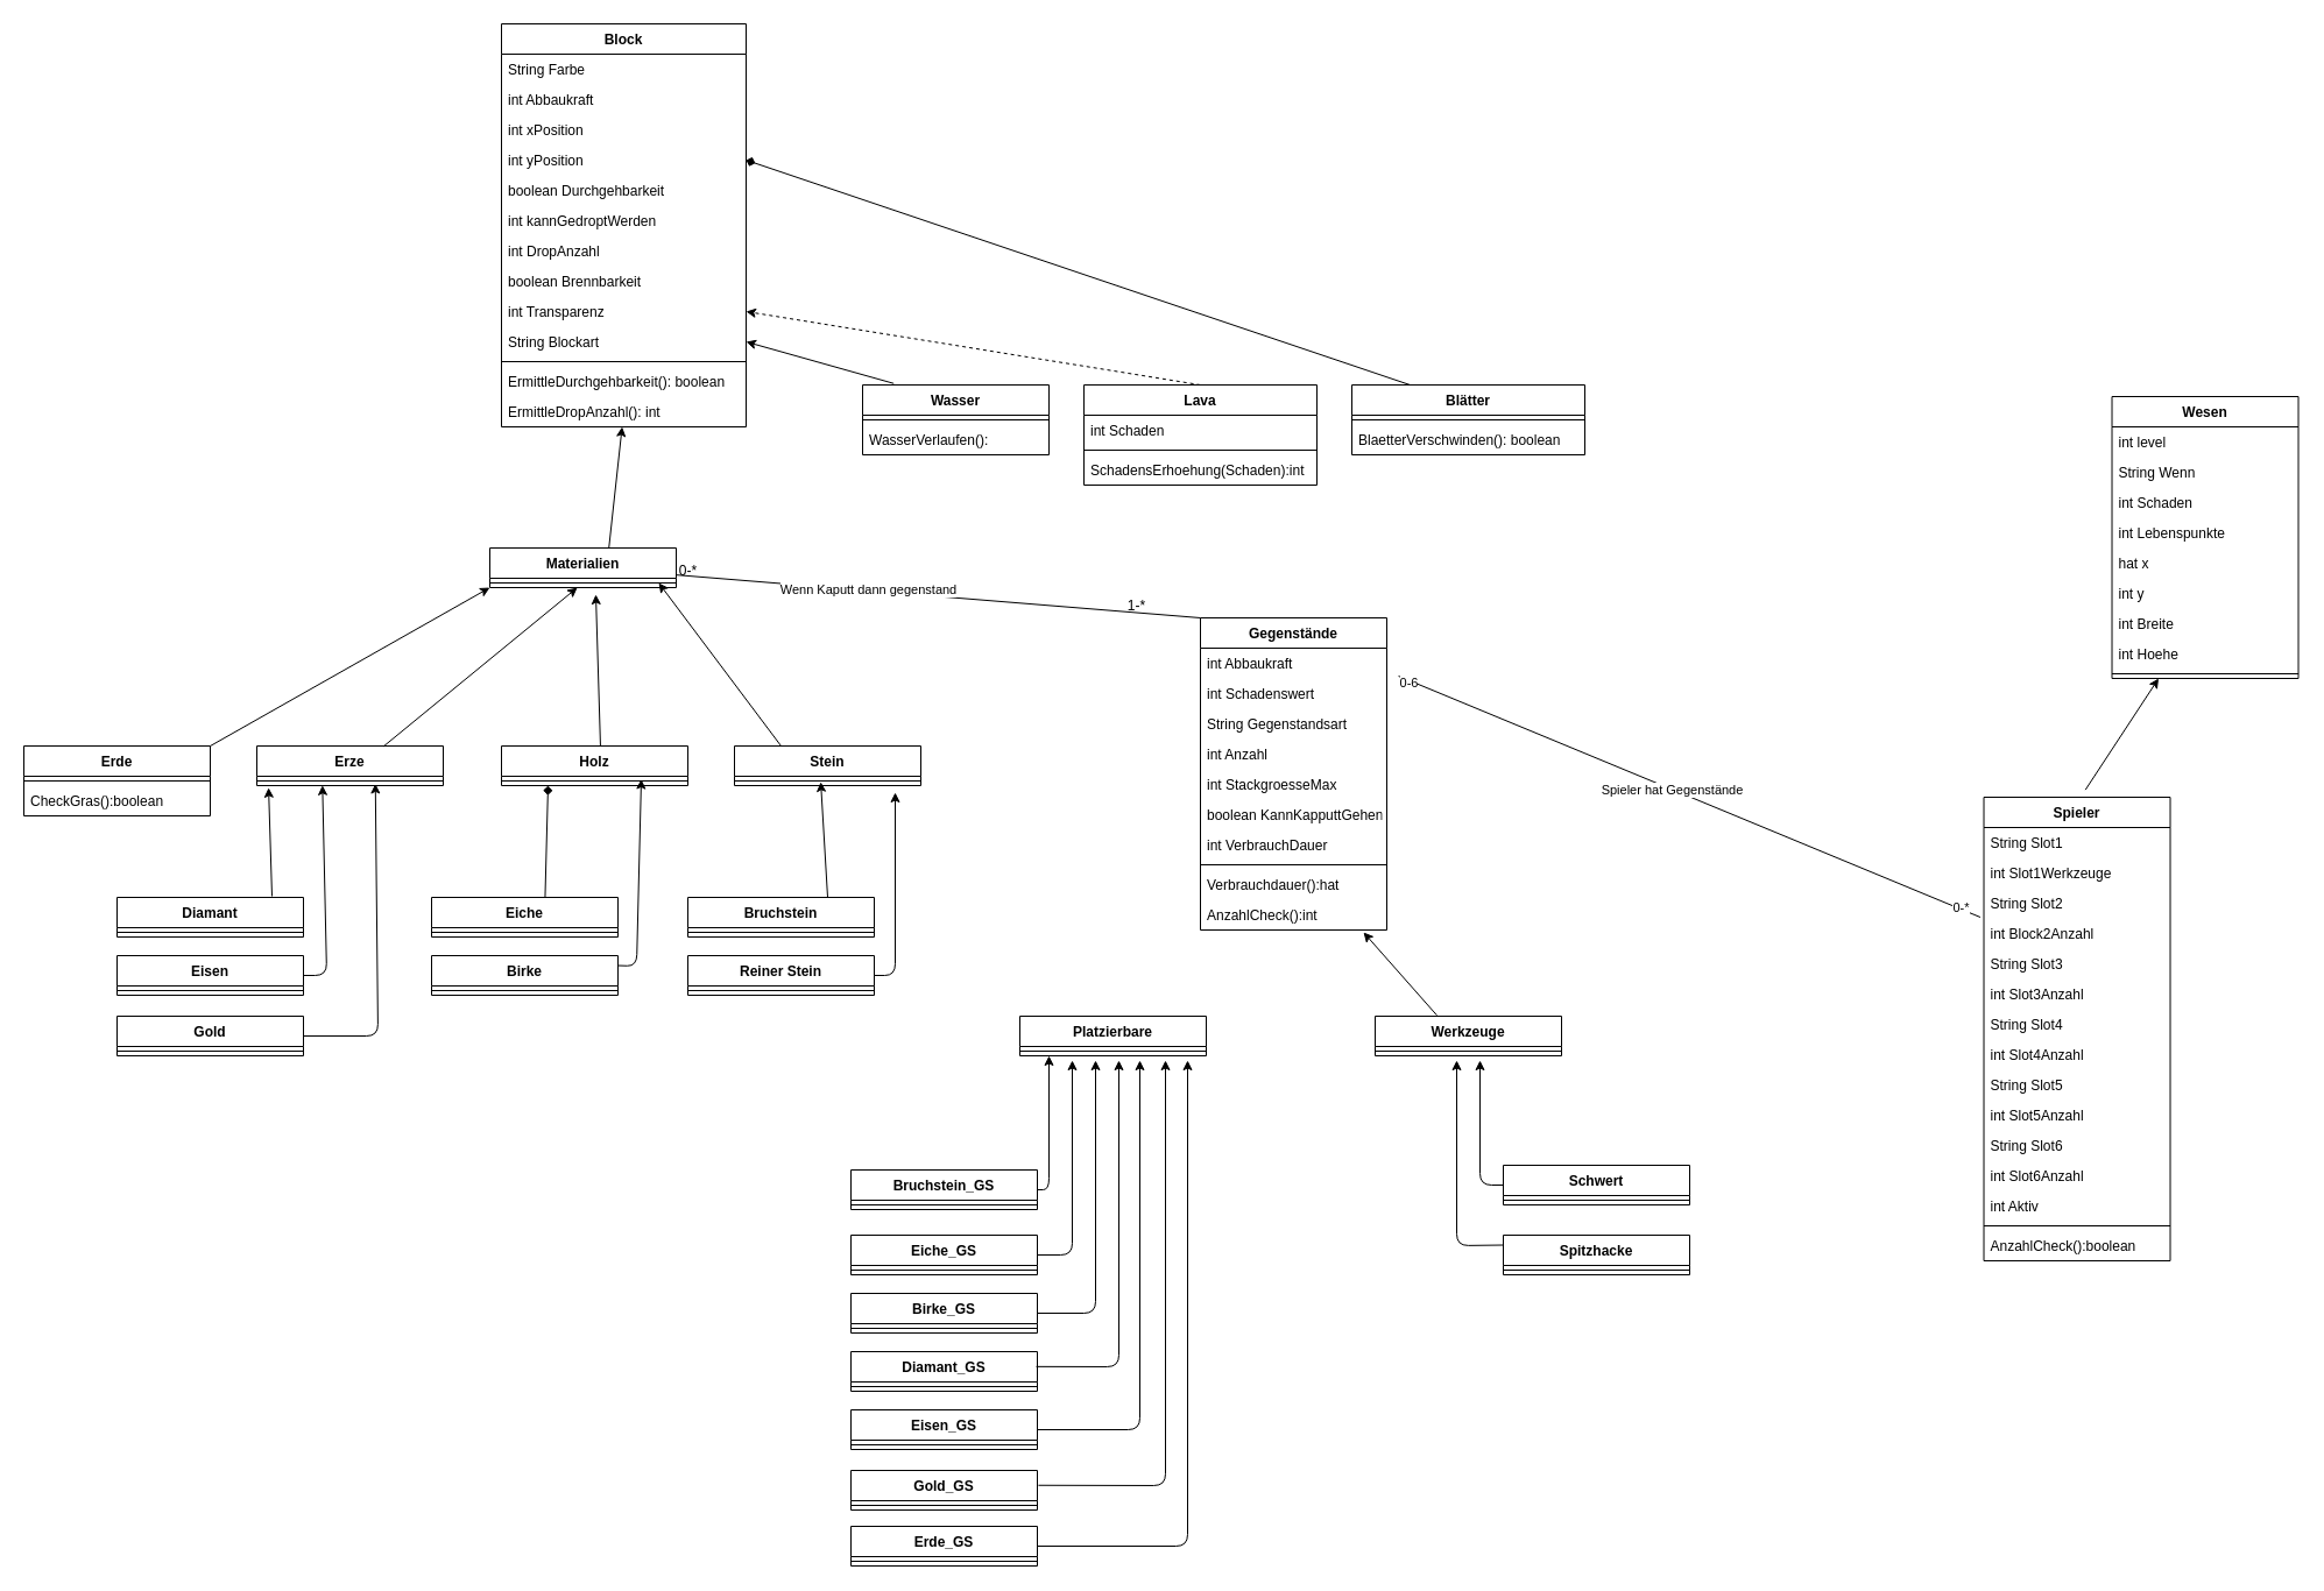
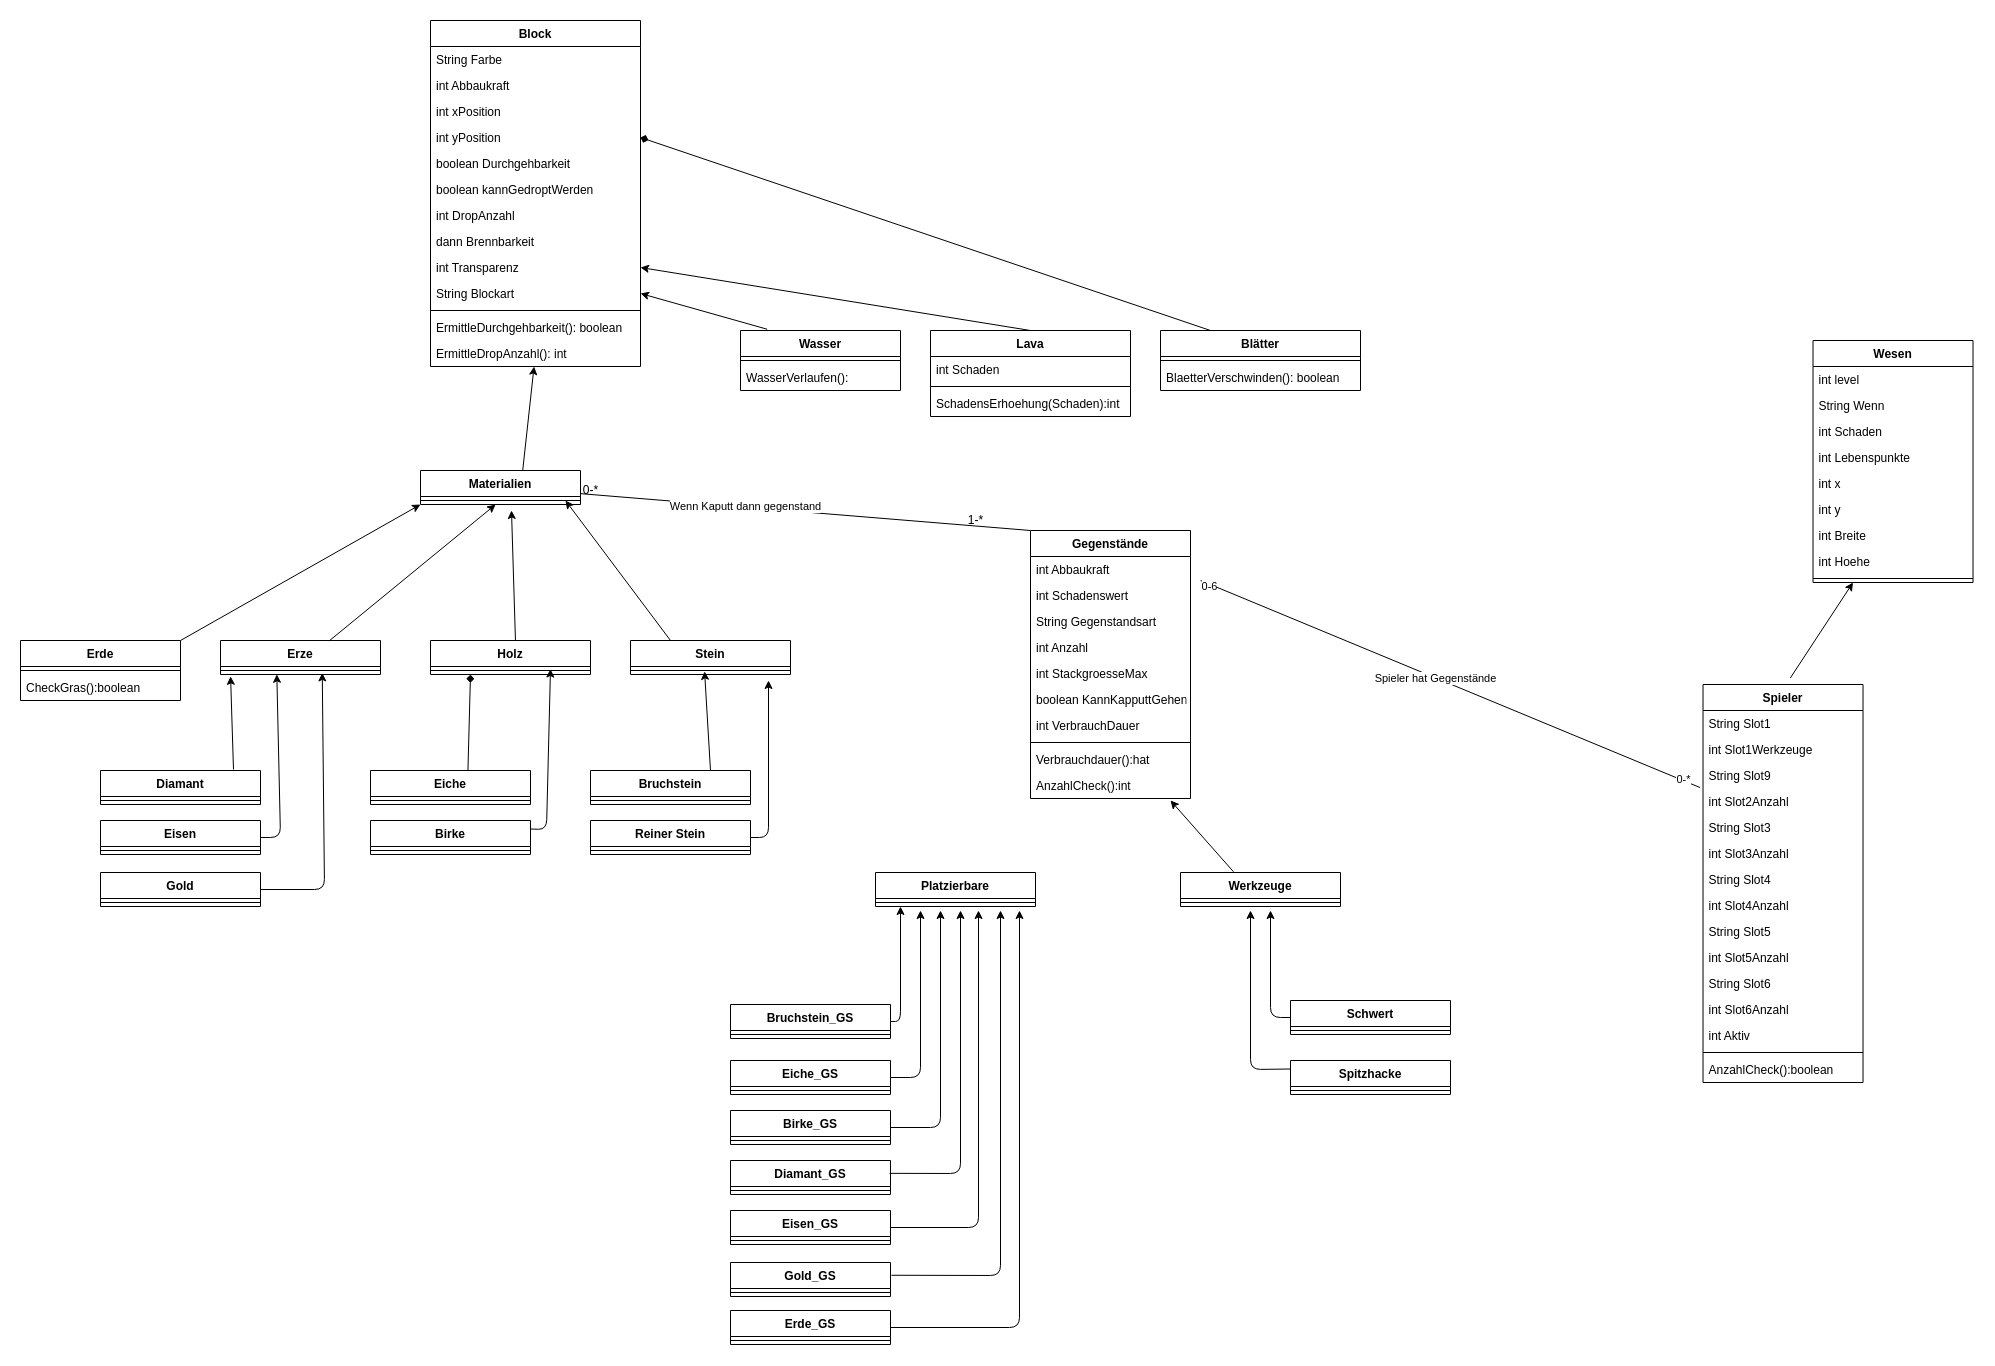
- <mxCell id="8" value="int kannGedroptWerden" style="text;strokeColor=none;fillColor=none;align=left;verticalAlign=top;spacingLeft=4;spacingRight=4;overflow=hidden;rotatable=0;points=[[0,0.5],[1,0.5]];portConstraint=eastwest;" parent="2" vertex="1"><mxGeometry y="156" width="210" height="26" as="geometry" /></mxCell>
+ <mxCell id="8" value="boolean kannGedroptWerden" style="text;strokeColor=none;fillColor=none;align=left;verticalAlign=top;spacingLeft=4;spacingRight=4;overflow=hidden;rotatable=0;points=[[0,0.5],[1,0.5]];portConstraint=eastwest;" parent="2" vertex="1"><mxGeometry y="156" width="210" height="26" as="geometry" /></mxCell>
- <mxCell id="10" value="boolean Brennbarkeit&#10;" style="text;strokeColor=none;fillColor=none;align=left;verticalAlign=top;spacingLeft=4;spacingRight=4;overflow=hidden;rotatable=0;points=[[0,0.5],[1,0.5]];portConstraint=eastwest;" parent="2" vertex="1"><mxGeometry y="208" width="210" height="26" as="geometry" /></mxCell>
+ <mxCell id="10" value="dann Brennbarkeit&#10;" style="text;strokeColor=none;fillColor=none;align=left;verticalAlign=top;spacingLeft=4;spacingRight=4;overflow=hidden;rotatable=0;points=[[0,0.5],[1,0.5]];portConstraint=eastwest;" parent="2" vertex="1"><mxGeometry y="208" width="210" height="26" as="geometry" /></mxCell>
- <mxCell id="30" value="" style="endArrow=classic;html=1;exitX=0.5;exitY=0;exitDx=0;exitDy=0;entryX=1;entryY=0.5;entryDx=0;entryDy=0;dashed=1;" parent="1" source="25" target="11" edge="1"><mxGeometry width="50" height="50" relative="1" as="geometry"><mxPoint x="480" y="320" as="sourcePoint" /><mxPoint x="530" y="270" as="targetPoint" /></mxGeometry></mxCell>
+ <mxCell id="30" value="" style="endArrow=classic;html=1;exitX=0.5;exitY=0;exitDx=0;exitDy=0;entryX=1;entryY=0.5;entryDx=0;entryDy=0;" parent="1" source="25" target="11" edge="1"><mxGeometry width="50" height="50" relative="1" as="geometry"><mxPoint x="480" y="320" as="sourcePoint" /><mxPoint x="530" y="270" as="targetPoint" /></mxGeometry></mxCell>
- <mxCell id="61" value="hat x" style="text;strokeColor=none;fillColor=none;align=left;verticalAlign=top;spacingLeft=4;spacingRight=4;overflow=hidden;rotatable=0;points=[[0,0.5],[1,0.5]];portConstraint=eastwest;" parent="56" vertex="1"><mxGeometry y="130" width="160" height="26" as="geometry" /></mxCell>
+ <mxCell id="61" value="int x" style="text;strokeColor=none;fillColor=none;align=left;verticalAlign=top;spacingLeft=4;spacingRight=4;overflow=hidden;rotatable=0;points=[[0,0.5],[1,0.5]];portConstraint=eastwest;" parent="56" vertex="1"><mxGeometry y="130" width="160" height="26" as="geometry" /></mxCell>
- <mxCell id="69" value="String Slot2" style="text;strokeColor=none;fillColor=none;align=left;verticalAlign=top;spacingLeft=4;spacingRight=4;overflow=hidden;rotatable=0;points=[[0,0.5],[1,0.5]];portConstraint=eastwest;" parent="66" vertex="1"><mxGeometry y="78" width="160" height="26" as="geometry" /></mxCell>
+ <mxCell id="69" value="String Slot9" style="text;strokeColor=none;fillColor=none;align=left;verticalAlign=top;spacingLeft=4;spacingRight=4;overflow=hidden;rotatable=0;points=[[0,0.5],[1,0.5]];portConstraint=eastwest;" parent="66" vertex="1"><mxGeometry y="78" width="160" height="26" as="geometry" /></mxCell>
- <mxCell id="70" value="int Block2Anzahl" style="text;strokeColor=none;fillColor=none;align=left;verticalAlign=top;spacingLeft=4;spacingRight=4;overflow=hidden;rotatable=0;points=[[0,0.5],[1,0.5]];portConstraint=eastwest;" parent="66" vertex="1"><mxGeometry y="104" width="160" height="26" as="geometry" /></mxCell>
+ <mxCell id="70" value="int Slot2Anzahl" style="text;strokeColor=none;fillColor=none;align=left;verticalAlign=top;spacingLeft=4;spacingRight=4;overflow=hidden;rotatable=0;points=[[0,0.5],[1,0.5]];portConstraint=eastwest;" parent="66" vertex="1"><mxGeometry y="104" width="160" height="26" as="geometry" /></mxCell>
